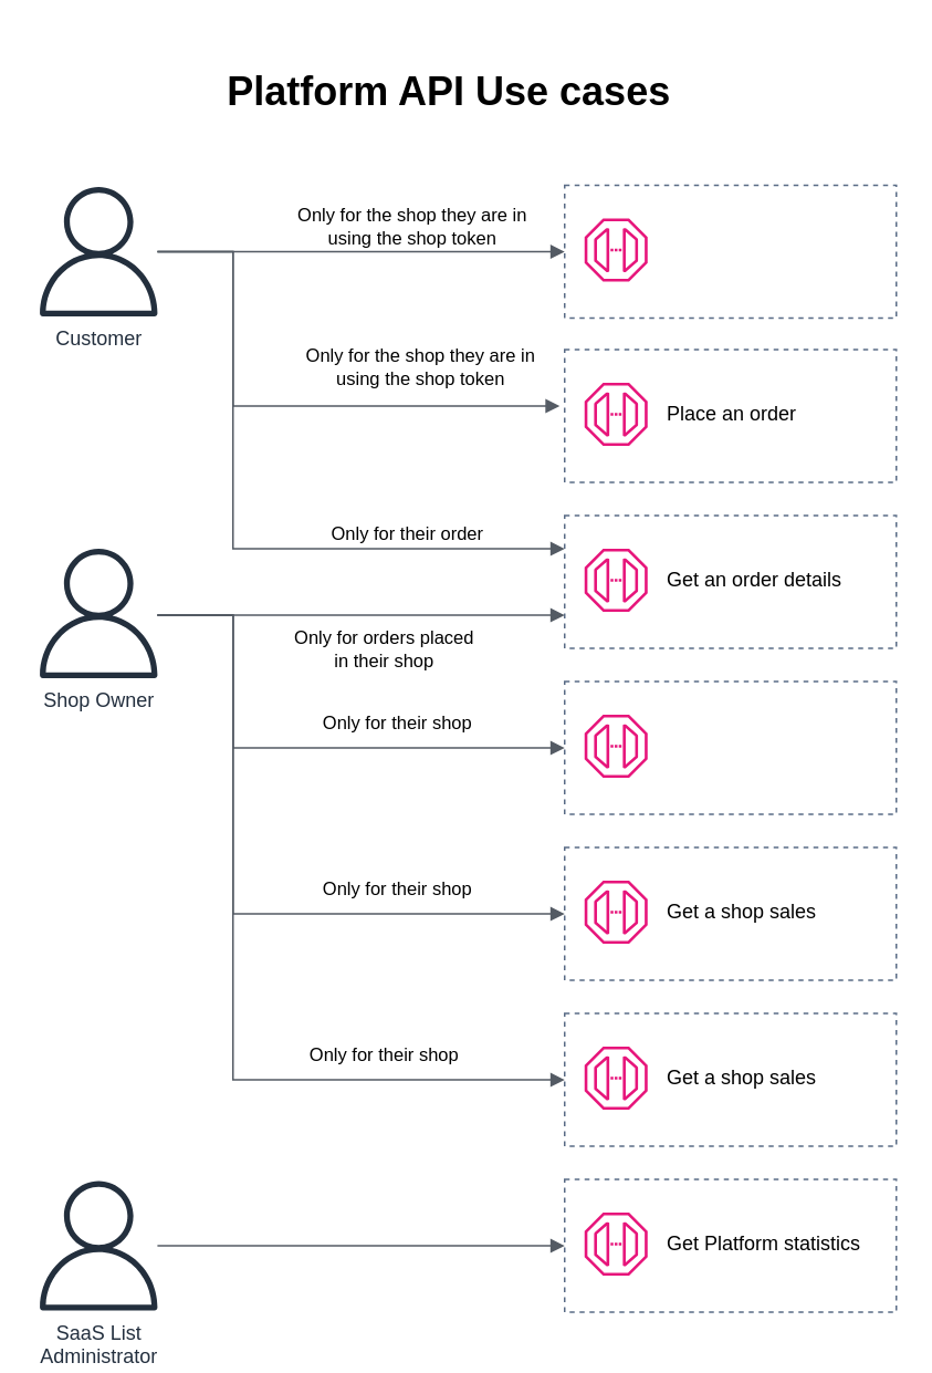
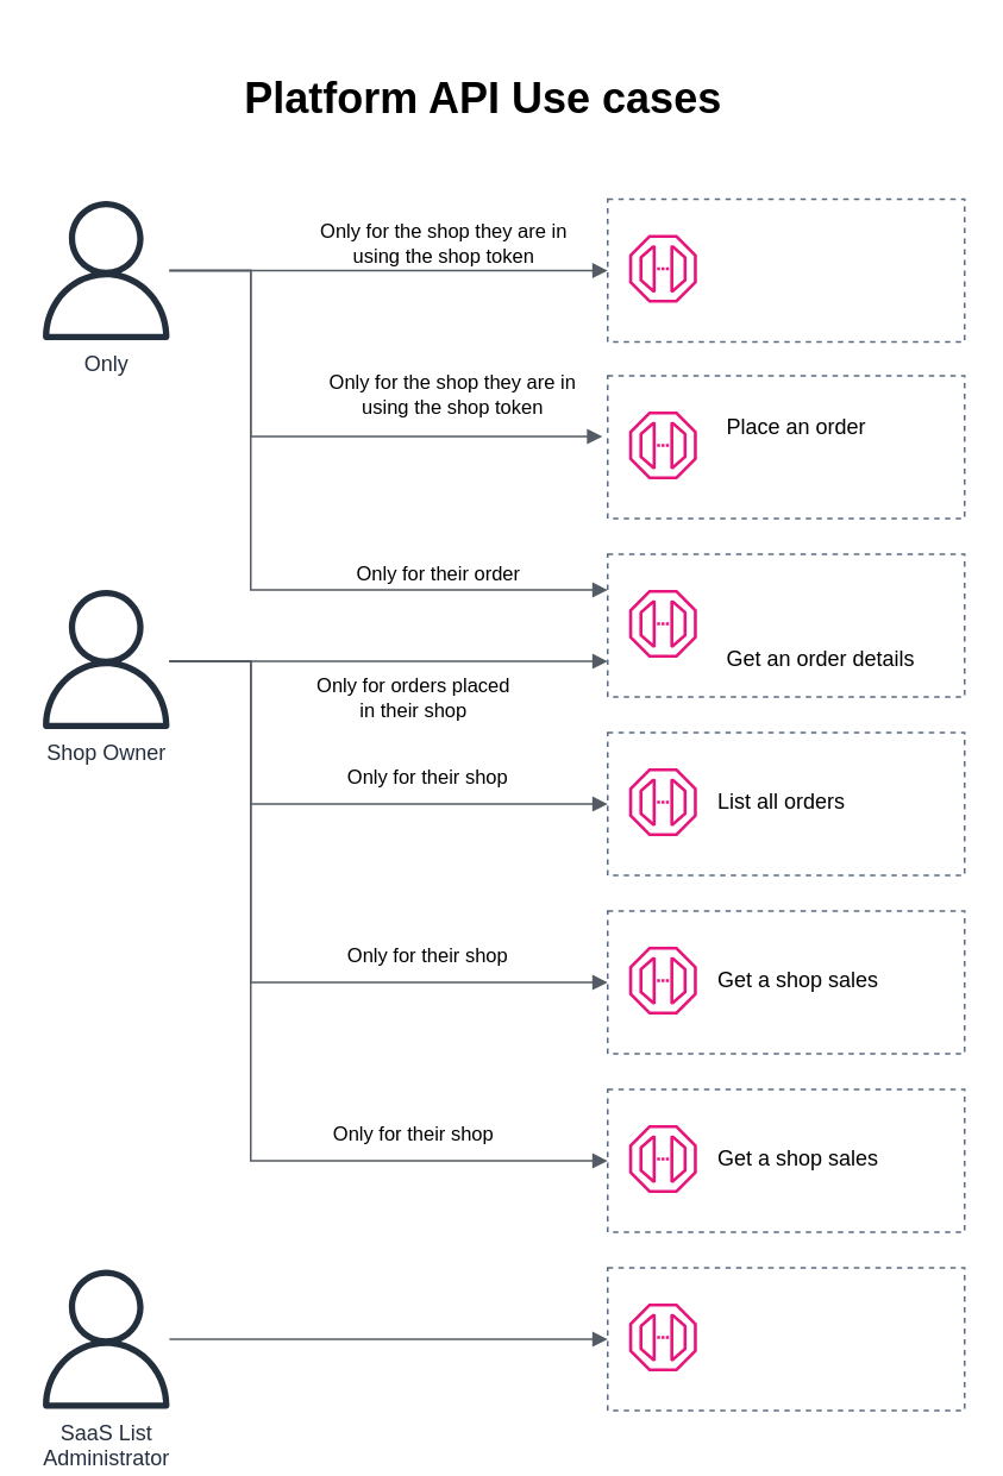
- <mxCell id="3" value="Customer" style="sketch=0;outlineConnect=0;fontColor=#232F3E;gradientColor=none;fillColor=#232F3D;strokeColor=none;dashed=0;verticalLabelPosition=bottom;verticalAlign=top;align=center;html=1;fontSize=12;fontStyle=0;aspect=fixed;pointerEvents=1;shape=mxgraph.aws4.user;" vertex="1" parent="1"><mxGeometry x="20" y="112" width="78" height="78" as="geometry" /></mxCell>
+ <mxCell id="3" value="Only" style="sketch=0;outlineConnect=0;fontColor=#232F3E;gradientColor=none;fillColor=#232F3D;strokeColor=none;dashed=0;verticalLabelPosition=bottom;verticalAlign=top;align=center;html=1;fontSize=12;fontStyle=0;aspect=fixed;pointerEvents=1;shape=mxgraph.aws4.user;" vertex="1" parent="1"><mxGeometry x="20" y="112" width="78" height="78" as="geometry" /></mxCell>
- <mxCell id="20" value="Place an order" style="rounded=0;whiteSpace=wrap;html=1;fillColor=none;strokeColor=none;align=left;" vertex="1" parent="17"><mxGeometry x="60" y="24" width="120" height="30" as="geometry" /></mxCell>
+ <mxCell id="20" value="Place an order" style="rounded=0;whiteSpace=wrap;html=1;fillColor=none;strokeColor=none;align=left;" vertex="1" parent="17"><mxGeometry x="65" y="14" width="120" height="30" as="geometry" /></mxCell>
- <mxCell id="12" value="Get an order details" style="rounded=0;whiteSpace=wrap;html=1;fillColor=none;strokeColor=none;align=left;" vertex="1" parent="9"><mxGeometry x="60" y="24" width="120" height="30" as="geometry" /></mxCell>
+ <mxCell id="12" value="Get an order details" style="rounded=0;whiteSpace=wrap;html=1;fillColor=none;strokeColor=none;align=left;" vertex="1" parent="9"><mxGeometry x="65" y="44" width="120" height="30" as="geometry" /></mxCell>
+ <mxCell id="28" value="List all orders" style="rounded=0;whiteSpace=wrap;html=1;fillColor=none;strokeColor=none;align=left;" vertex="1" parent="25"><mxGeometry x="60" y="24" width="120" height="30" as="geometry" /></mxCell>
- <mxCell id="16" value="Get Platform statistics" style="rounded=0;whiteSpace=wrap;html=1;fillColor=none;strokeColor=none;align=left;" vertex="1" parent="13"><mxGeometry x="60" y="24" width="120" height="30" as="geometry" /></mxCell>
